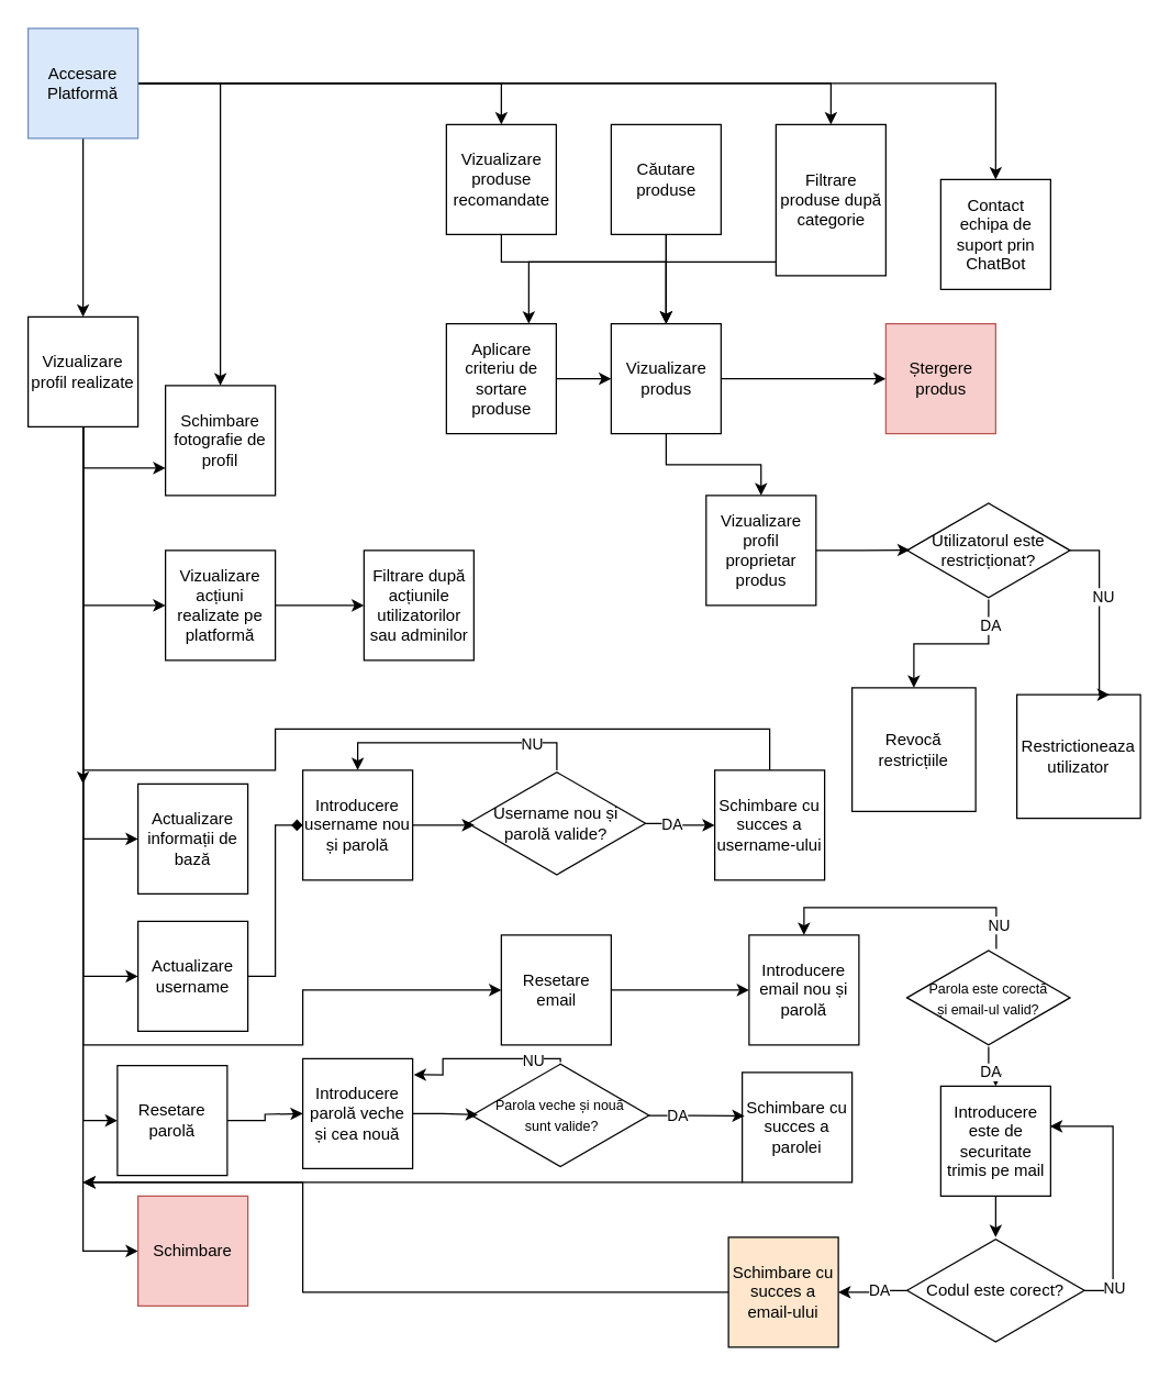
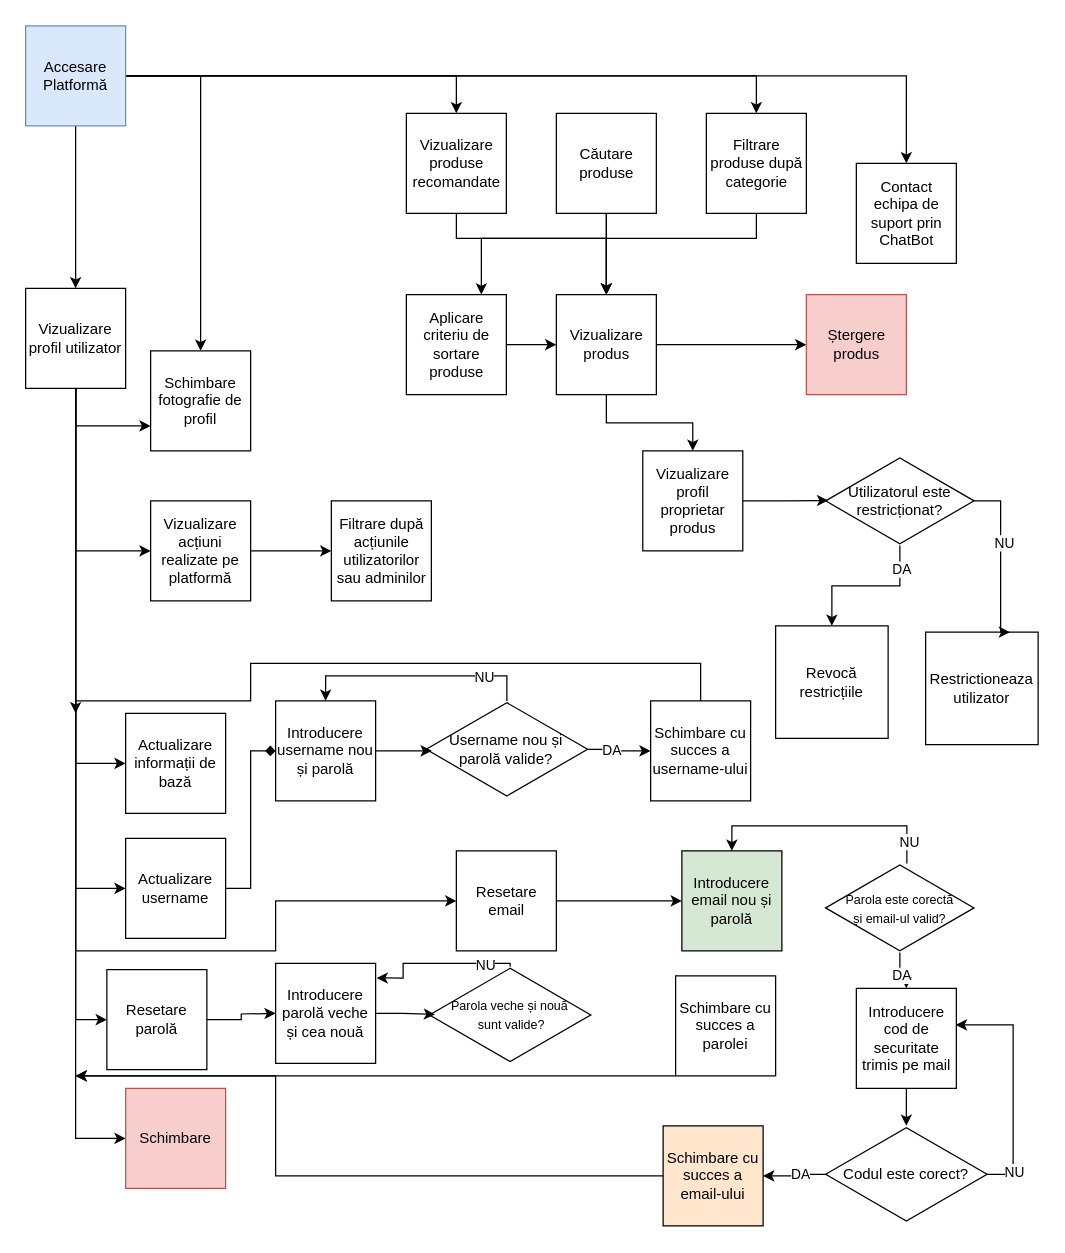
- <mxCell id="18" value="Filtrare produse după categorie" style="whiteSpace=wrap;html=1;aspect=fixed;" parent="1" vertex="1"><mxGeometry x="564.58" y="90" width="80" height="110" as="geometry" /></mxCell>
+ <mxCell id="18" value="Filtrare produse după categorie" style="whiteSpace=wrap;html=1;aspect=fixed;" parent="1" vertex="1"><mxGeometry x="564.58" y="90" width="80" height="80" as="geometry" /></mxCell>
- <mxCell id="31" value="Vizualizare profil realizate" style="whiteSpace=wrap;html=1;aspect=fixed;" parent="1" vertex="1"><mxGeometry x="20" y="230" width="80" height="80" as="geometry" /></mxCell>
+ <mxCell id="31" value="Vizualizare profil utilizator" style="whiteSpace=wrap;html=1;aspect=fixed;" parent="1" vertex="1"><mxGeometry x="20" y="230" width="80" height="80" as="geometry" /></mxCell>
- <mxCell id="49" value="Introducere email nou și parolă" style="whiteSpace=wrap;html=1;aspect=fixed;" parent="1" vertex="1"><mxGeometry x="545" y="680" width="80" height="80" as="geometry" /></mxCell>
+ <mxCell id="49" value="Introducere email nou și parolă" style="whiteSpace=wrap;html=1;aspect=fixed;fillColor=#d5e8d4;" parent="1" vertex="1"><mxGeometry x="545" y="680" width="80" height="80" as="geometry" /></mxCell>
- <mxCell id="71" style="edgeStyle=orthogonalEdgeStyle;rounded=0;orthogonalLoop=1;jettySize=auto;html=1;entryX=0.021;entryY=0.396;entryDx=0;entryDy=0;entryPerimeter=0;" parent="1" source="65" target="70" edge="1"><mxGeometry relative="1" as="geometry" /></mxCell>
- <mxCell id="72" value="DA" style="edgeLabel;html=1;align=center;verticalAlign=middle;resizable=0;points=[];" parent="71" vertex="1" connectable="0"><mxGeometry x="-0.418" relative="1" as="geometry"><mxPoint as="offset" /></mxGeometry></mxCell>
- <mxCell id="56" value="Introducere este de securitate trimis pe mail" style="whiteSpace=wrap;html=1;aspect=fixed;" parent="1" vertex="1"><mxGeometry x="684.58" y="790" width="80" height="80" as="geometry" /></mxCell>
+ <mxCell id="56" value="Introducere cod de securitate trimis pe mail" style="whiteSpace=wrap;html=1;aspect=fixed;" parent="1" vertex="1"><mxGeometry x="684.58" y="790" width="80" height="80" as="geometry" /></mxCell>
